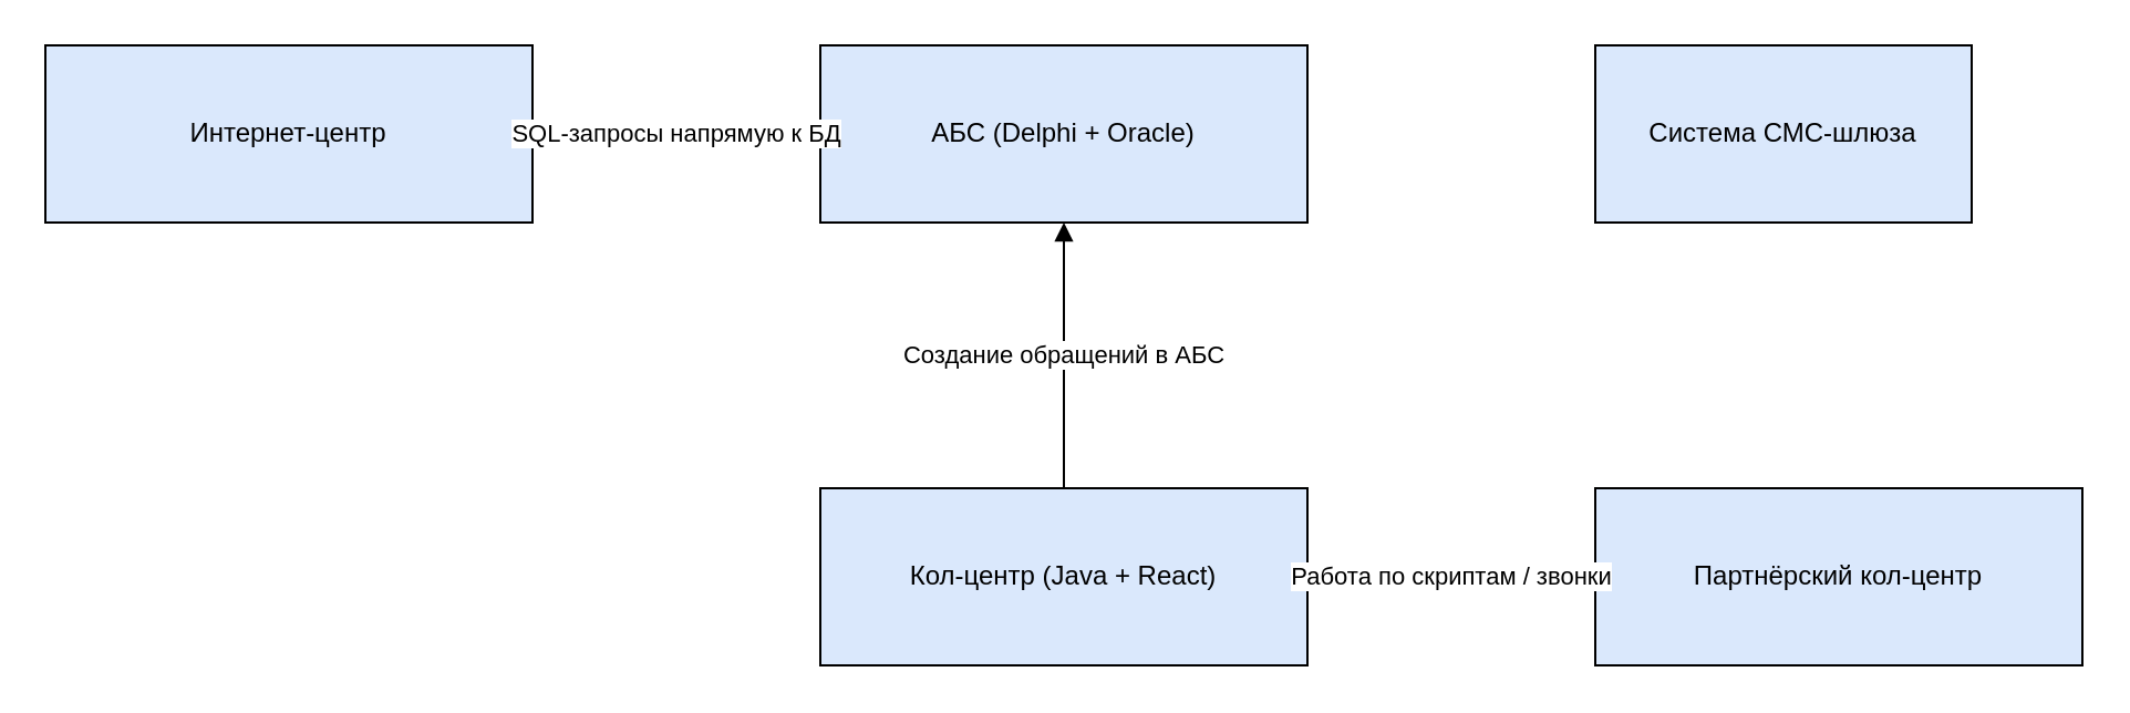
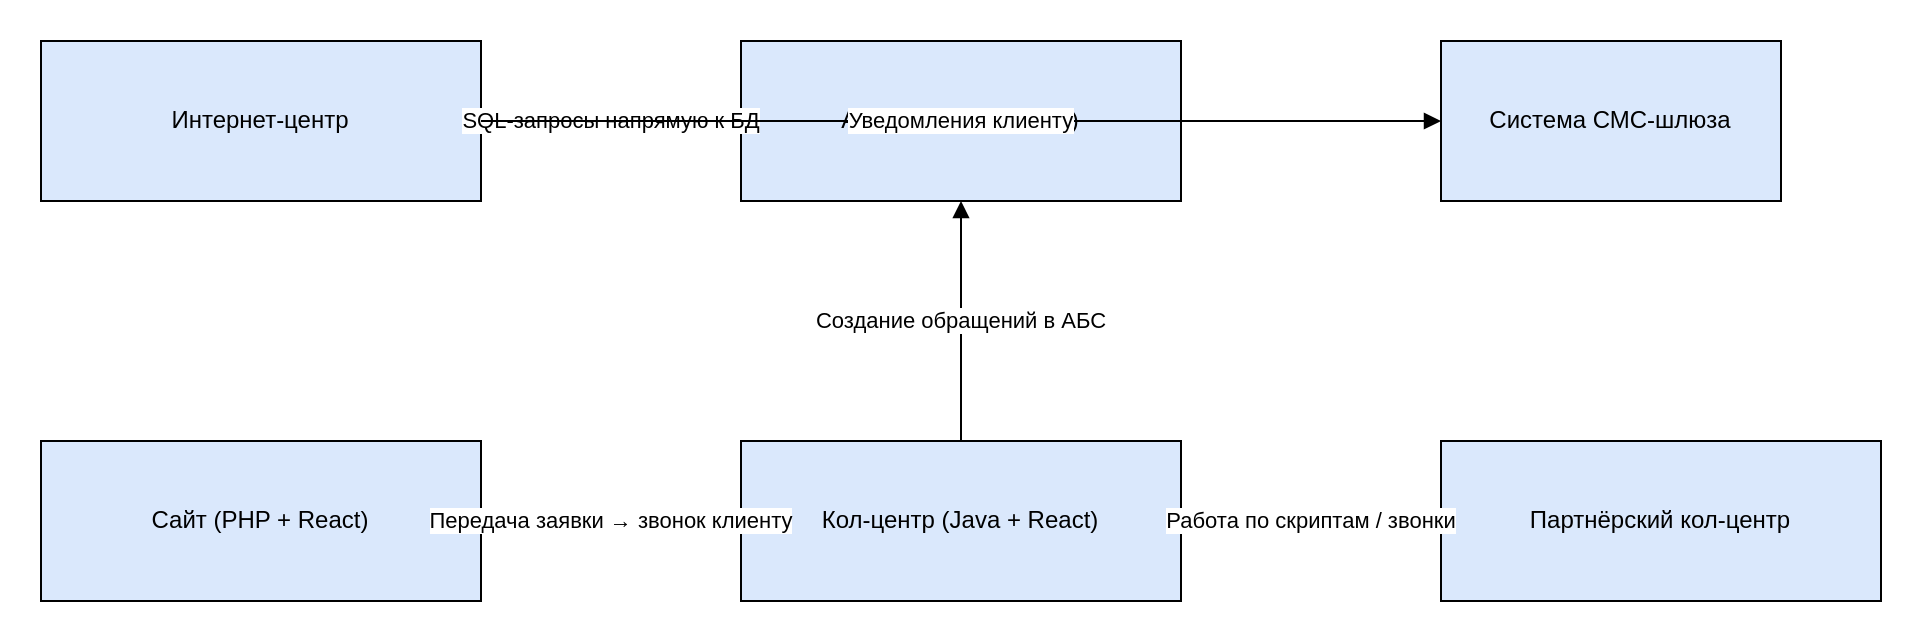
+ <mxCell id="9" value="Уведомления клиенту" style="edgeStyle=orthogonalEdgeStyle;rounded=1;html=1;endArrow=block;" edge="1" parent="1" source="2" target="6"><mxGeometry relative="1" as="geometry" /></mxCell>
+ <mxCell id="4" value="Сайт (PHP + React)" style="shape=rectangle;whiteSpace=wrap;html=1;fillColor=#dae8fc;" vertex="1" parent="1"><mxGeometry x="20" y="220" width="220" height="80" as="geometry" /></mxCell>
+ <mxCell id="10" value="Передача заявки → звонок клиенту" style="edgeStyle=orthogonalEdgeStyle;rounded=1;html=1;endArrow=block;" edge="1" parent="1" source="4" target="5"><mxGeometry relative="1" as="geometry" /></mxCell>
